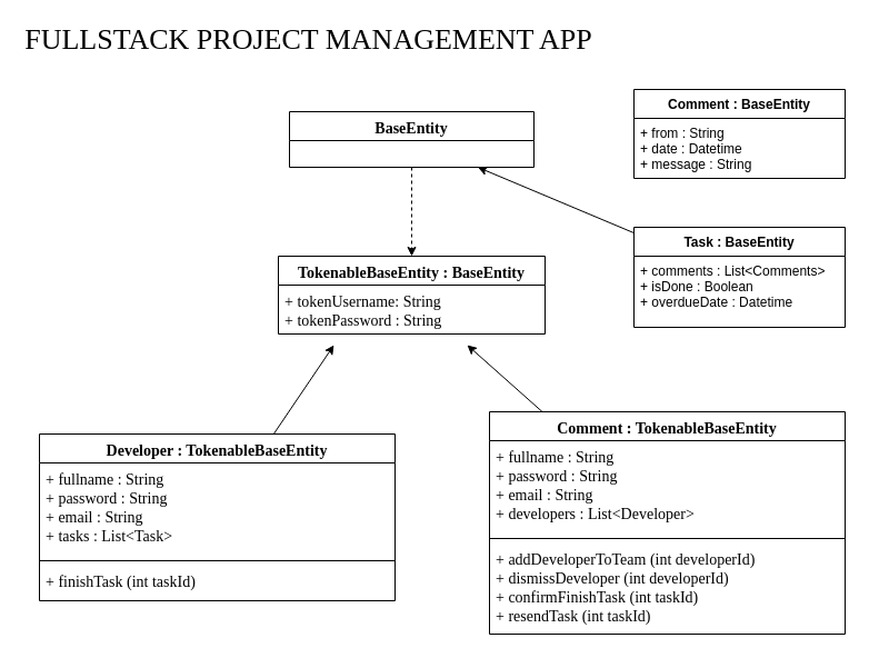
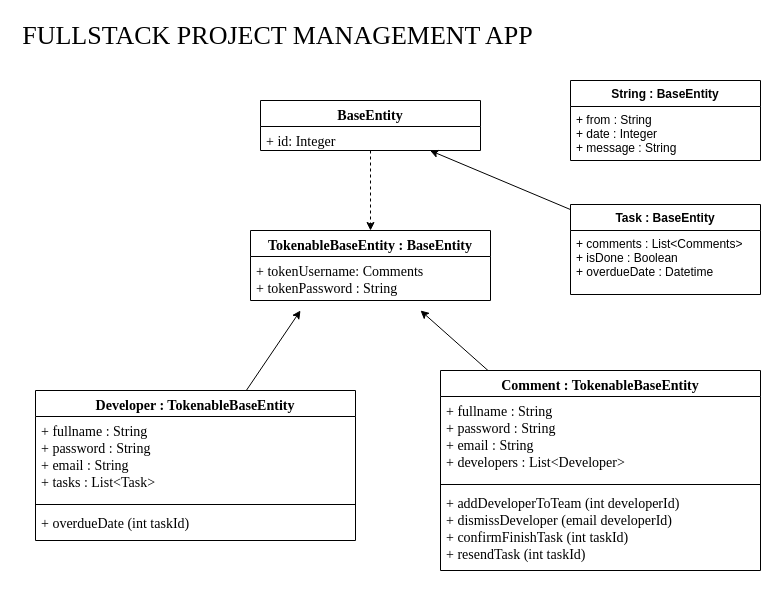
- <mxCell id="21" value="Comment : BaseEntity" style="swimlane;fontStyle=1;align=center;verticalAlign=top;childLayout=stackLayout;horizontal=1;startSize=26;horizontalStack=0;resizeParent=1;resizeParentMax=0;resizeLast=0;collapsible=1;marginBottom=0;" vertex="1" parent="1"><mxGeometry x="570" y="80" width="190" height="80" as="geometry" /></mxCell>
+ <mxCell id="21" value="String : BaseEntity" style="swimlane;fontStyle=1;align=center;verticalAlign=top;childLayout=stackLayout;horizontal=1;startSize=26;horizontalStack=0;resizeParent=1;resizeParentMax=0;resizeLast=0;collapsible=1;marginBottom=0;" vertex="1" parent="1"><mxGeometry x="570" y="80" width="190" height="80" as="geometry" /></mxCell>
- <mxCell id="22" value="+ from : String&#10;+ date : Datetime&#10;+ message : String&#10;" style="text;strokeColor=none;fillColor=none;align=left;verticalAlign=top;spacingLeft=4;spacingRight=4;overflow=hidden;rotatable=0;points=[[0,0.5],[1,0.5]];portConstraint=eastwest;" vertex="1" parent="21"><mxGeometry y="26" width="190" height="54" as="geometry" /></mxCell>
+ <mxCell id="22" value="+ from : String&#10;+ date : Integer&#10;+ message : String&#10;" style="text;strokeColor=none;fillColor=none;align=left;verticalAlign=top;spacingLeft=4;spacingRight=4;overflow=hidden;rotatable=0;points=[[0,0.5],[1,0.5]];portConstraint=eastwest;" vertex="1" parent="21"><mxGeometry y="26" width="190" height="54" as="geometry" /></mxCell>
+ <mxCell id="17" value="+ id: Integer" style="text;strokeColor=none;fillColor=none;align=left;verticalAlign=top;spacingLeft=4;spacingRight=4;overflow=hidden;rotatable=0;points=[[0,0.5],[1,0.5]];portConstraint=eastwest;fontFamily=Georgia;fontSize=14;" parent="1" vertex="1"><mxGeometry x="260" y="126" width="220" height="24" as="geometry" /></mxCell>
- <mxCell id="11" value="+ tokenUsername: String&#10;+ tokenPassword : String" style="text;strokeColor=none;fillColor=none;align=left;verticalAlign=top;spacingLeft=4;spacingRight=4;overflow=hidden;rotatable=0;points=[[0,0.5],[1,0.5]];portConstraint=eastwest;fontFamily=Georgia;fontSize=14;" parent="10" vertex="1"><mxGeometry y="26" width="240" height="44" as="geometry" /></mxCell>
+ <mxCell id="11" value="+ tokenUsername: Comments&#10;+ tokenPassword : String" style="text;strokeColor=none;fillColor=none;align=left;verticalAlign=top;spacingLeft=4;spacingRight=4;overflow=hidden;rotatable=0;points=[[0,0.5],[1,0.5]];portConstraint=eastwest;fontFamily=Georgia;fontSize=14;" parent="10" vertex="1"><mxGeometry y="26" width="240" height="44" as="geometry" /></mxCell>
- <mxCell id="16" value="+ addDeveloperToTeam (int developerId)&#10;+ dismissDeveloper (int developerId)&#10;+ confirmFinishTask (int taskId)&#10;+ resendTask (int taskId)" style="text;strokeColor=none;fillColor=none;align=left;verticalAlign=top;spacingLeft=4;spacingRight=4;overflow=hidden;rotatable=0;points=[[0,0.5],[1,0.5]];portConstraint=eastwest;fontFamily=Georgia;fontSize=14;" parent="13" vertex="1"><mxGeometry y="118" width="320" height="82" as="geometry" /></mxCell>
+ <mxCell id="16" value="+ addDeveloperToTeam (int developerId)&#10;+ dismissDeveloper (email developerId)&#10;+ confirmFinishTask (int taskId)&#10;+ resendTask (int taskId)" style="text;strokeColor=none;fillColor=none;align=left;verticalAlign=top;spacingLeft=4;spacingRight=4;overflow=hidden;rotatable=0;points=[[0,0.5],[1,0.5]];portConstraint=eastwest;fontFamily=Georgia;fontSize=14;" parent="13" vertex="1"><mxGeometry y="118" width="320" height="82" as="geometry" /></mxCell>
- <mxCell id="7" value="+ finishTask (int taskId)" style="text;strokeColor=none;fillColor=none;align=left;verticalAlign=top;spacingLeft=4;spacingRight=4;overflow=hidden;rotatable=0;points=[[0,0.5],[1,0.5]];portConstraint=eastwest;fontFamily=Georgia;fontSize=14;" parent="4" vertex="1"><mxGeometry y="118" width="320" height="32" as="geometry" /></mxCell>
+ <mxCell id="7" value="+ overdueDate (int taskId)" style="text;strokeColor=none;fillColor=none;align=left;verticalAlign=top;spacingLeft=4;spacingRight=4;overflow=hidden;rotatable=0;points=[[0,0.5],[1,0.5]];portConstraint=eastwest;fontFamily=Georgia;fontSize=14;" parent="4" vertex="1"><mxGeometry y="118" width="320" height="32" as="geometry" /></mxCell>
